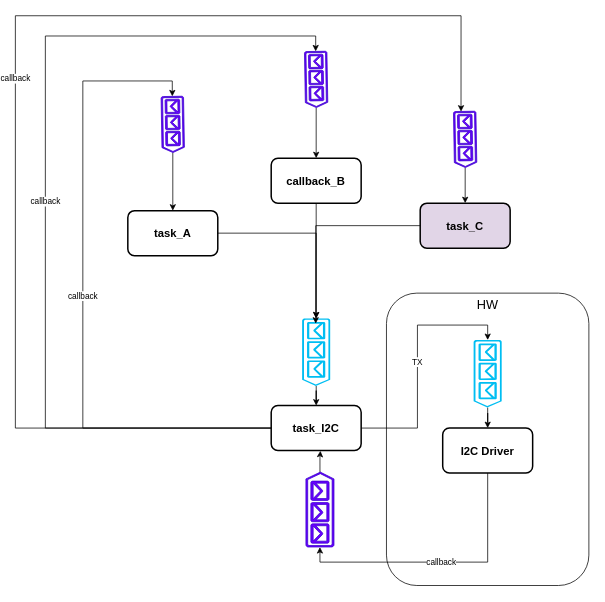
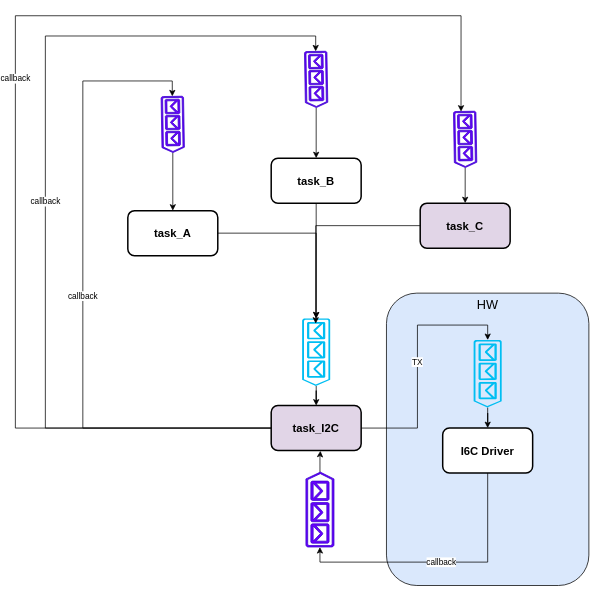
- <mxCell id="6" value="callback_B" style="rounded=1;whiteSpace=wrap;html=1;strokeWidth=2;fontStyle=1;fontSize=15;" vertex="1" parent="1"><mxGeometry x="361.25" y="210" width="120" height="60" as="geometry" /></mxCell>
+ <mxCell id="6" value="task_B" style="rounded=1;whiteSpace=wrap;html=1;strokeWidth=2;fontStyle=1;fontSize=15;" vertex="1" parent="1"><mxGeometry x="361.25" y="210" width="120" height="60" as="geometry" /></mxCell>
- <mxCell id="2" value="HW" style="rounded=1;whiteSpace=wrap;html=1;verticalAlign=top;fontSize=17;" vertex="1" parent="1"><mxGeometry x="515" y="390" width="270" height="390" as="geometry" /></mxCell>
+ <mxCell id="2" value="HW" style="rounded=1;whiteSpace=wrap;html=1;verticalAlign=top;fontSize=17;fillColor=#dae8fc;" vertex="1" parent="1"><mxGeometry x="515" y="390" width="270" height="390" as="geometry" /></mxCell>
- <mxCell id="4" value="task_&lt;span style=&quot;background-color: initial;&quot;&gt;I2C&lt;/span&gt;" style="rounded=1;whiteSpace=wrap;html=1;strokeWidth=2;fontStyle=1;fontSize=15;" vertex="1" parent="1"><mxGeometry x="361.25" y="540" width="120" height="60" as="geometry" /></mxCell>
+ <mxCell id="4" value="task_&lt;span style=&quot;background-color: initial;&quot;&gt;I2C&lt;/span&gt;" style="rounded=1;whiteSpace=wrap;html=1;strokeWidth=2;fontStyle=1;fontSize=15;fillColor=#e1d5e7;" vertex="1" parent="1"><mxGeometry x="361.25" y="540" width="120" height="60" as="geometry" /></mxCell>
- <mxCell id="3" value="I2C Driver" style="rounded=1;whiteSpace=wrap;html=1;strokeWidth=2;fontStyle=1;fontSize=15;" vertex="1" parent="1"><mxGeometry x="590" y="570" width="120" height="60" as="geometry" /></mxCell>
+ <mxCell id="3" value="I6C Driver" style="rounded=1;whiteSpace=wrap;html=1;strokeWidth=2;fontStyle=1;fontSize=15;" vertex="1" parent="1"><mxGeometry x="590" y="570" width="120" height="60" as="geometry" /></mxCell>
